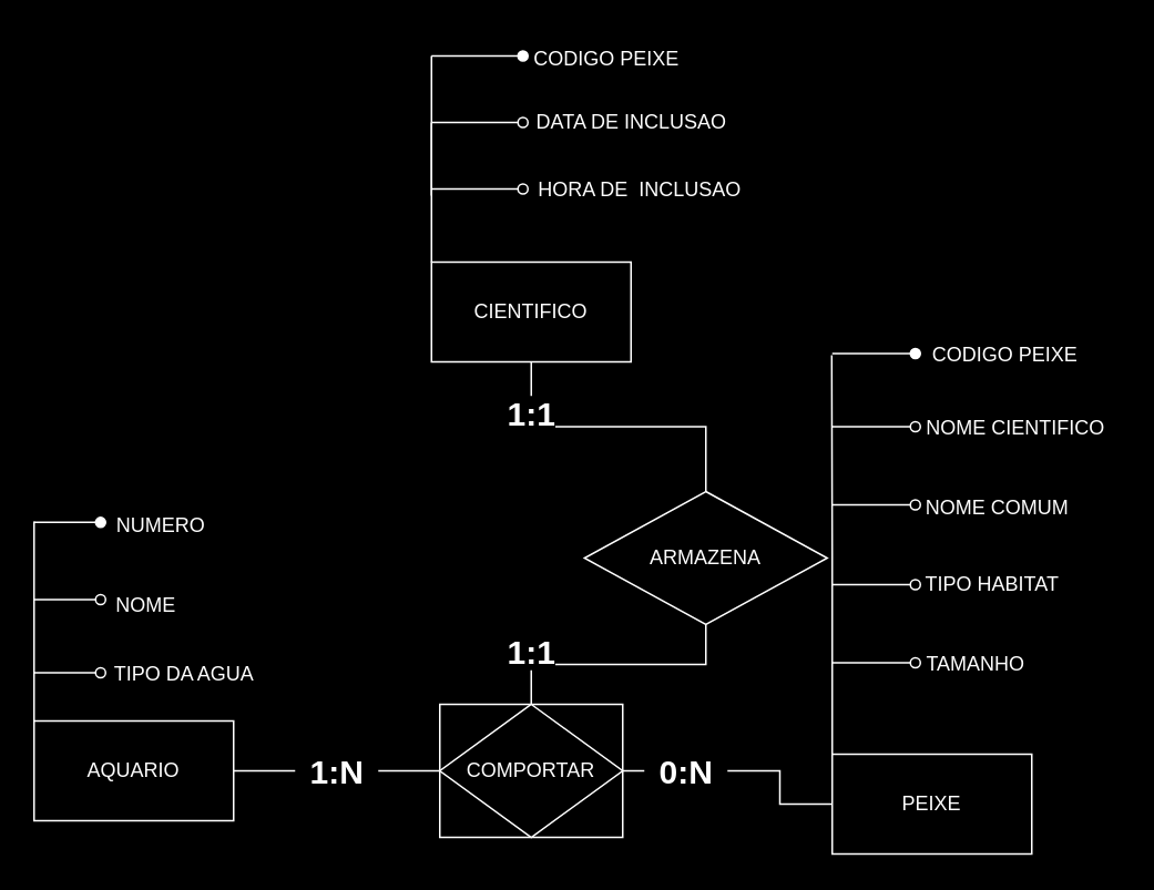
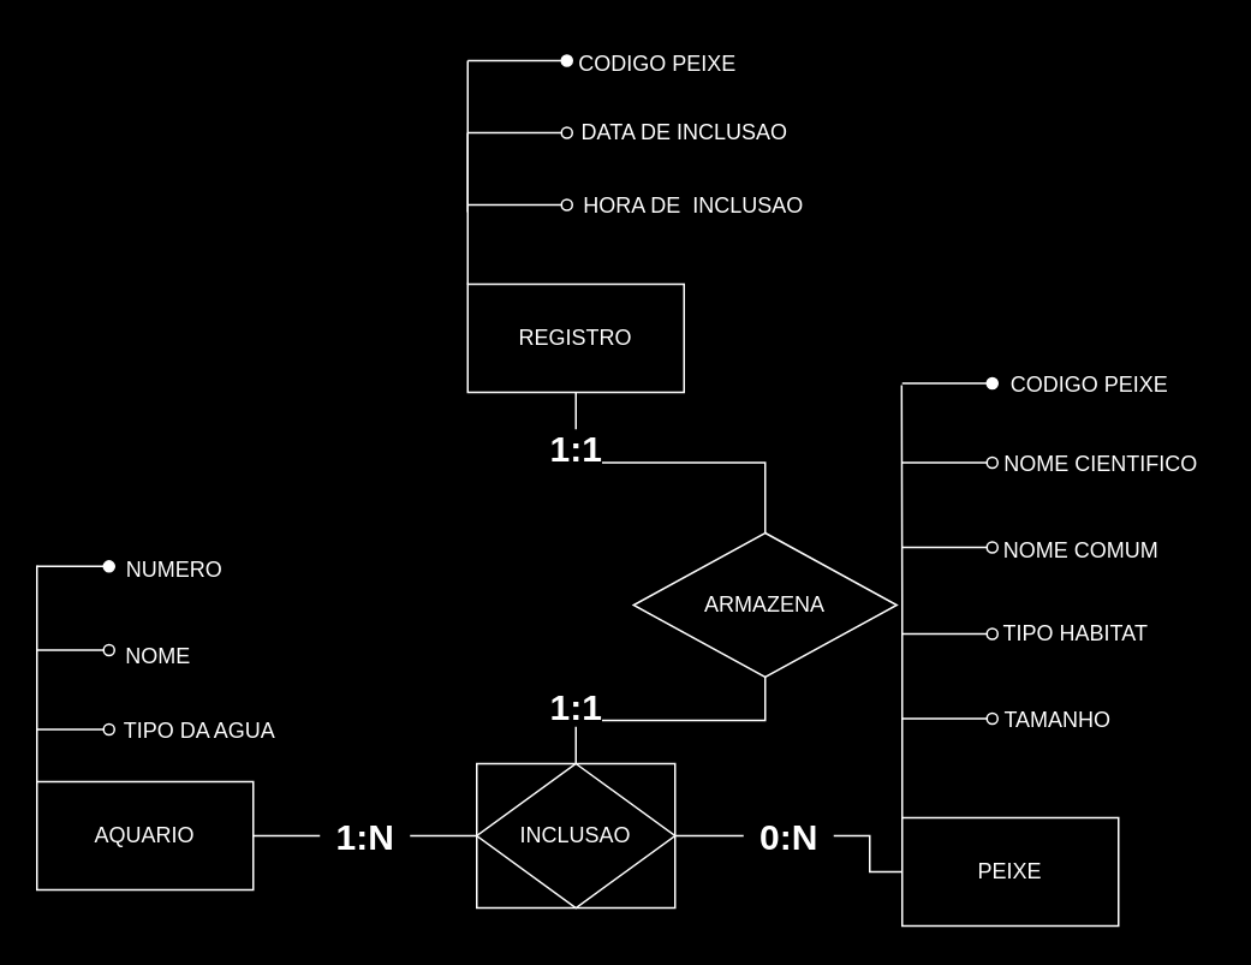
- <mxCell id="14" value="CIENTIFICO" style="rounded=0;whiteSpace=wrap;html=1;strokeColor=#FFFFFF;fontFamily=Helvetica;fontSize=12;fontColor=#FFFFFF;fillColor=#000000;" vertex="1" parent="1"><mxGeometry x="259" y="157" width="120" height="60" as="geometry" /></mxCell>
+ <mxCell id="14" value="REGISTRO" style="rounded=0;whiteSpace=wrap;html=1;strokeColor=#FFFFFF;fontFamily=Helvetica;fontSize=12;fontColor=#FFFFFF;fillColor=#000000;" vertex="1" parent="1"><mxGeometry x="259" y="157" width="120" height="60" as="geometry" /></mxCell>
- <mxCell id="12" value="COMPORTAR" style="rhombus;whiteSpace=wrap;html=1;rounded=0;strokeColor=#FFFFFF;fontFamily=Helvetica;fontSize=12;fontColor=#FFFFFF;fillColor=#000000;" vertex="1" parent="1"><mxGeometry x="264" y="423" width="110" height="80" as="geometry" /></mxCell>
+ <mxCell id="12" value="INCLUSAO" style="rhombus;whiteSpace=wrap;html=1;rounded=0;strokeColor=#FFFFFF;fontFamily=Helvetica;fontSize=12;fontColor=#FFFFFF;fillColor=#000000;" vertex="1" parent="1"><mxGeometry x="264" y="423" width="110" height="80" as="geometry" /></mxCell>
- <mxCell id="39" value="&lt;font style=&quot;font-size: 20px;&quot;&gt;&lt;b style=&quot;background-color: rgb(0, 0, 0);&quot;&gt;0:N&lt;/b&gt;&lt;/font&gt;" style="text;html=1;align=center;verticalAlign=middle;resizable=0;points=[];autosize=1;strokeColor=none;fillColor=none;fontSize=12;fontFamily=Helvetica;fontColor=#FFFFFF;" vertex="1" parent="1"><mxGeometry x="387" y="445" width="50" height="36" as="geometry" /></mxCell>
+ <mxCell id="39" value="&lt;font style=&quot;font-size: 20px;&quot;&gt;&lt;b style=&quot;background-color: rgb(0, 0, 0);&quot;&gt;0:N&lt;/b&gt;&lt;/font&gt;" style="text;html=1;align=center;verticalAlign=middle;resizable=0;points=[];autosize=1;strokeColor=none;fillColor=none;fontSize=12;fontFamily=Helvetica;fontColor=#FFFFFF;" vertex="1" parent="1"><mxGeometry x="412" y="445" width="50" height="36" as="geometry" /></mxCell>
